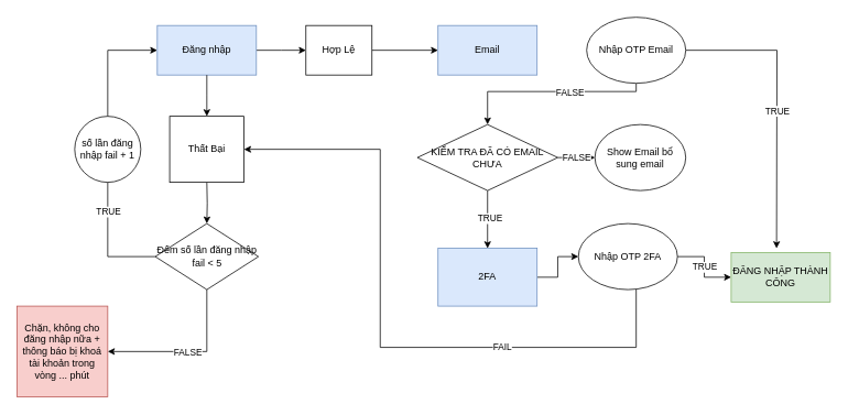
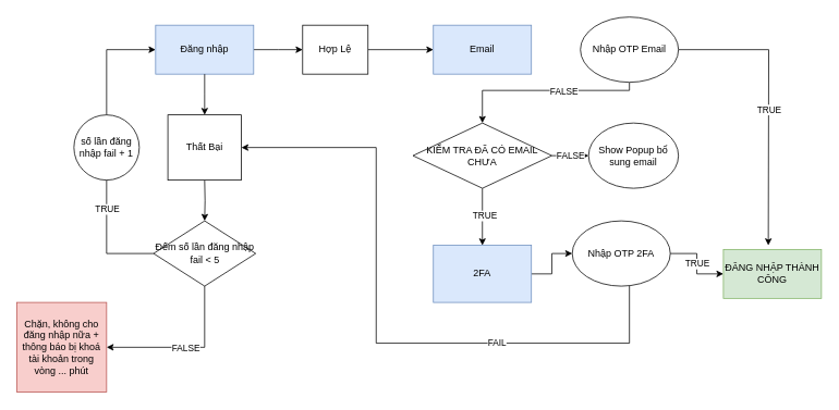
- <mxCell id="35" value="Show Email bổ sung email" style="ellipse;whiteSpace=wrap;html=1;" vertex="1" parent="1"><mxGeometry x="720" y="150" width="110" height="80" as="geometry" /></mxCell>
+ <mxCell id="35" value="Show Popup bổ sung email" style="ellipse;whiteSpace=wrap;html=1;" vertex="1" parent="1"><mxGeometry x="720" y="150" width="110" height="80" as="geometry" /></mxCell>
